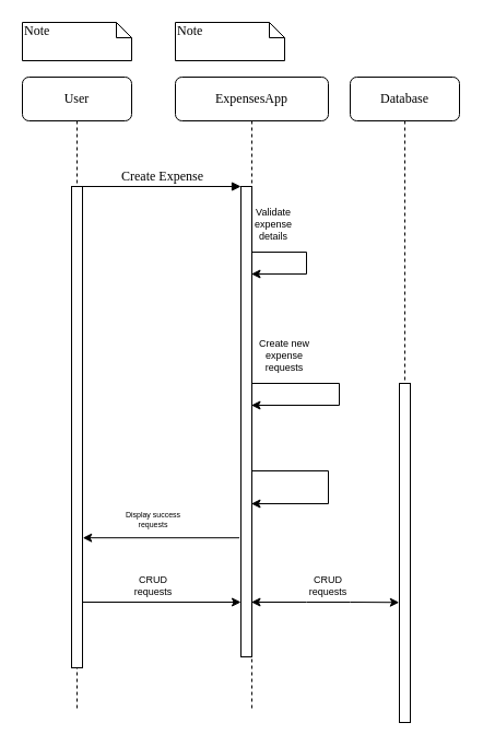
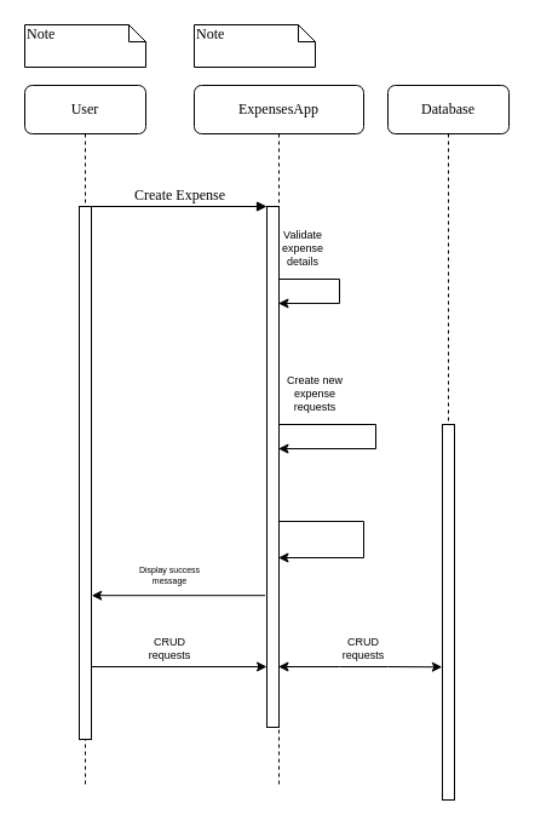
- <mxCell id="18" value="Display success requests" style="text;html=1;strokeColor=none;fillColor=none;align=center;verticalAlign=middle;whiteSpace=wrap;rounded=0;fontSize=7;" vertex="1" parent="1"><mxGeometry x="110" y="460" width="60" height="30" as="geometry" /></mxCell>
+ <mxCell id="18" value="Display success message" style="text;html=1;strokeColor=none;fillColor=none;align=center;verticalAlign=middle;whiteSpace=wrap;rounded=0;fontSize=7;" vertex="1" parent="1"><mxGeometry x="110" y="460" width="60" height="30" as="geometry" /></mxCell>
